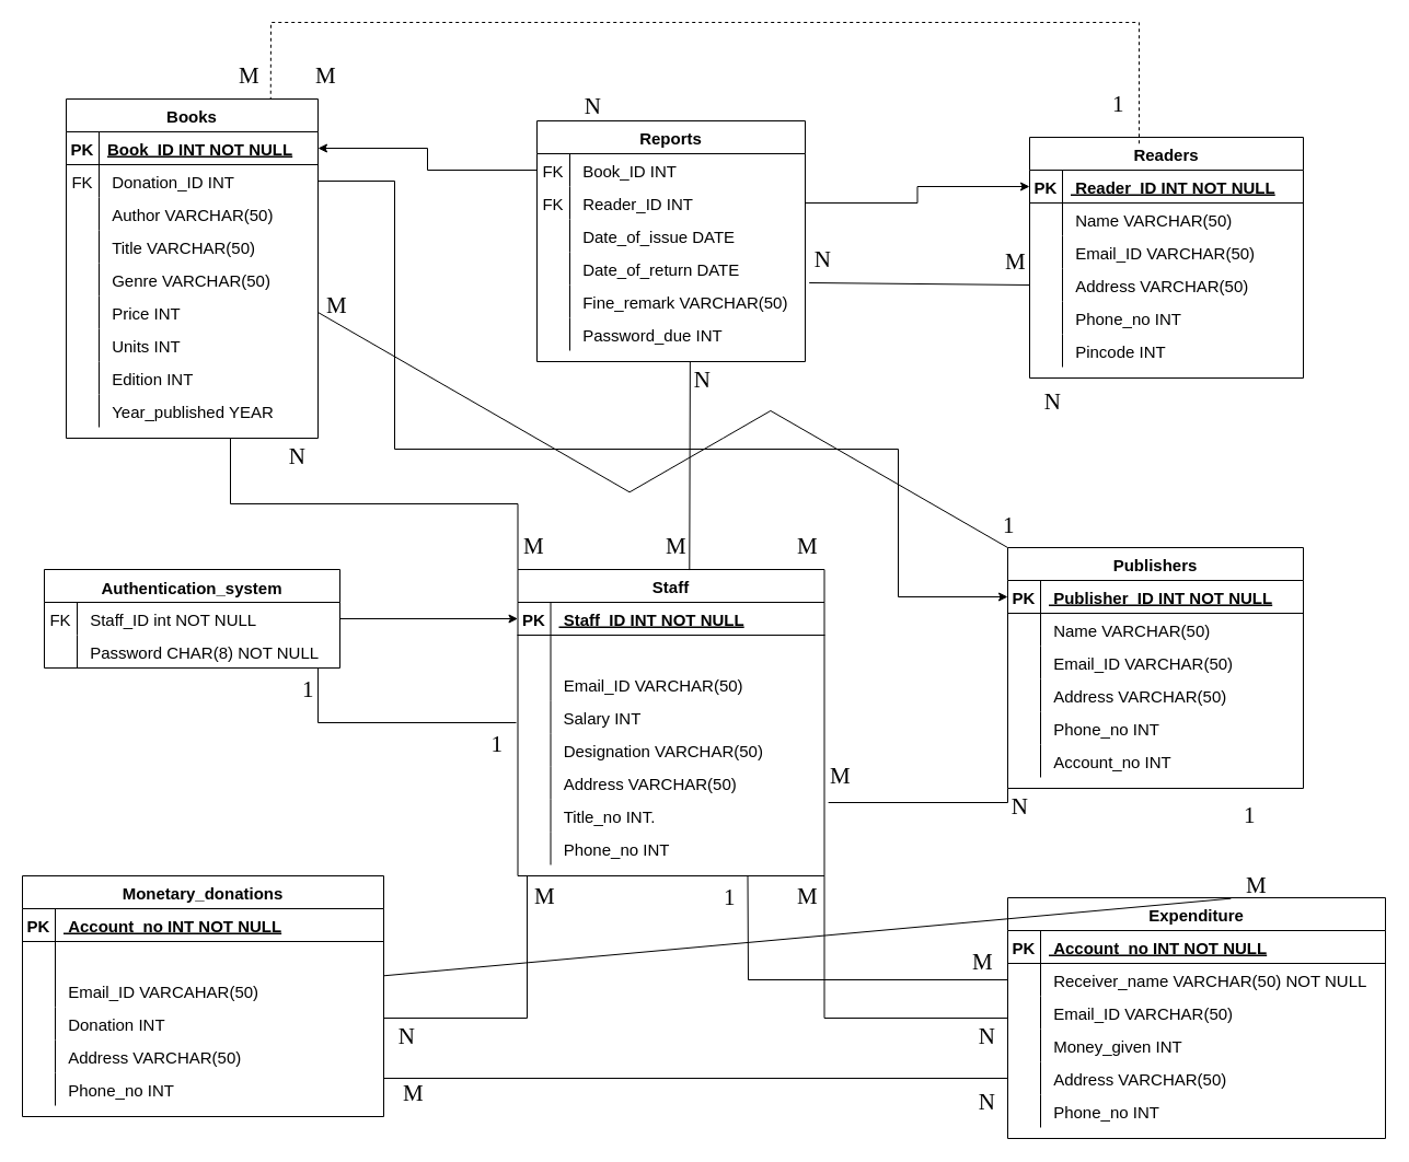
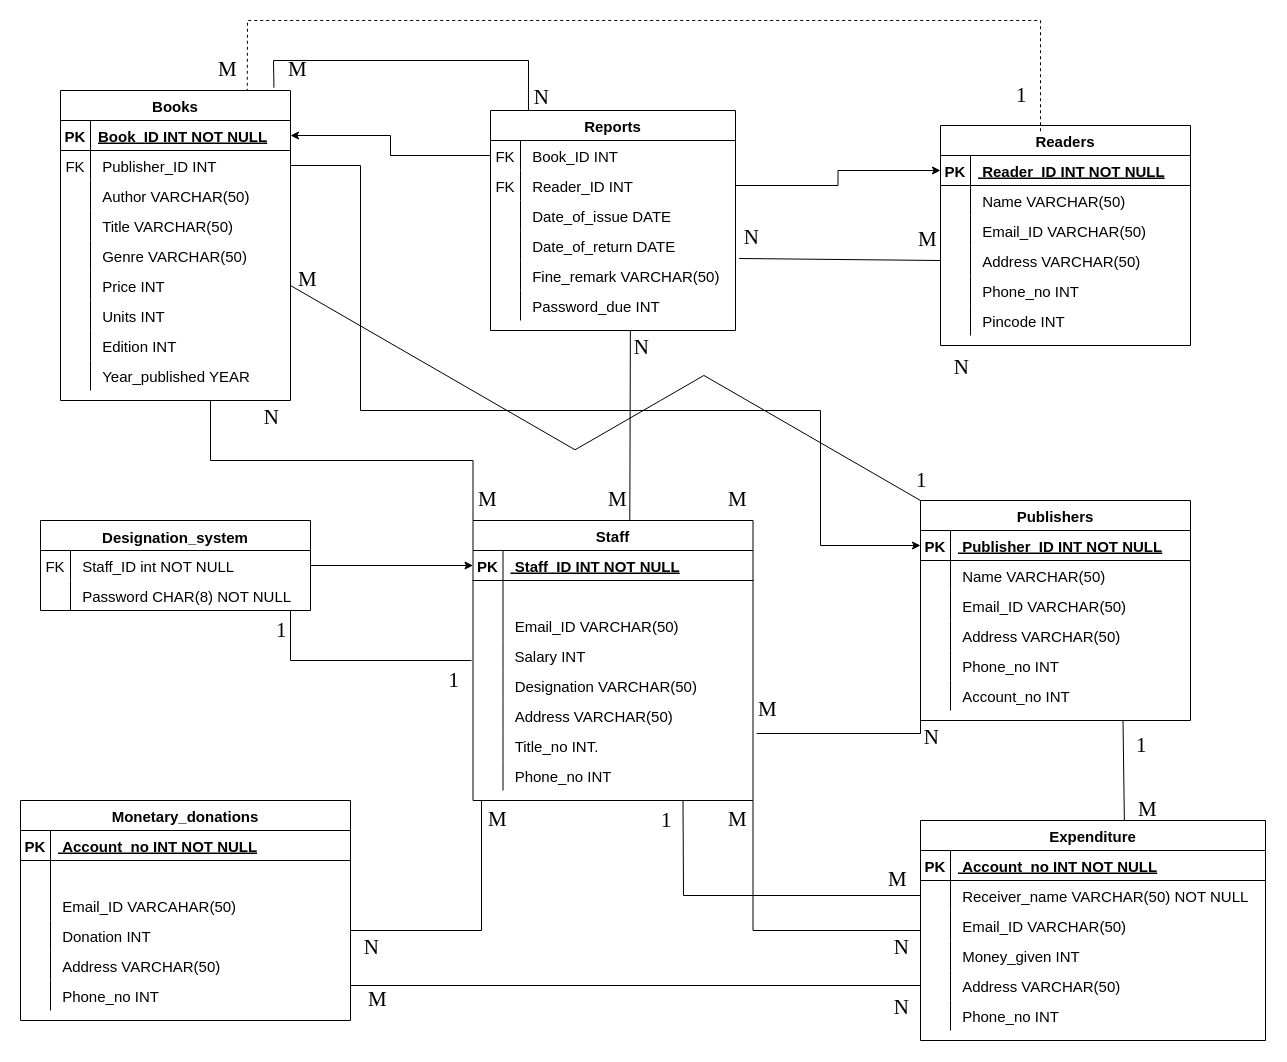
+ <mxCell id="182" value="" style="endArrow=none;html=1;rounded=0;fontSize=21;entryX=0.928;entryY=-0.009;entryDx=0;entryDy=0;entryPerimeter=0;exitX=0.155;exitY=0;exitDx=0;exitDy=0;exitPerimeter=0;" parent="1" source="54" target="26" edge="1"><mxGeometry relative="1" as="geometry"><mxPoint x="-40" y="420" as="sourcePoint" /><mxPoint x="-221.25" y="796.58" as="targetPoint" /><Array as="points"><mxPoint x="528" y="60" /><mxPoint x="273" y="60" /></Array></mxGeometry></mxCell>
- <mxCell id="32" value=" Donation_ID INT" style="shape=partialRectangle;connectable=0;fillColor=none;top=0;left=0;bottom=0;right=0;align=left;spacingLeft=6;fontStyle=0;overflow=hidden;fontSize=15;" parent="30" vertex="1"><mxGeometry x="30" width="200" height="30" as="geometry"><mxRectangle width="200" height="30" as="alternateBounds" /></mxGeometry></mxCell>
+ <mxCell id="32" value=" Publisher_ID INT" style="shape=partialRectangle;connectable=0;fillColor=none;top=0;left=0;bottom=0;right=0;align=left;spacingLeft=6;fontStyle=0;overflow=hidden;fontSize=15;" parent="30" vertex="1"><mxGeometry x="30" width="200" height="30" as="geometry"><mxRectangle width="200" height="30" as="alternateBounds" /></mxGeometry></mxCell>
- <mxCell id="92" value="Authentication_system" style="shape=table;startSize=30;container=1;collapsible=1;childLayout=tableLayout;fixedRows=1;rowLines=0;fontStyle=1;align=center;resizeLast=1;fontSize=15;spacingTop=1;spacingBottom=-1;spacing=16;" parent="1" vertex="1"><mxGeometry x="40" y="520" width="270" height="90" as="geometry" /></mxCell>
+ <mxCell id="92" value="Designation_system" style="shape=table;startSize=30;container=1;collapsible=1;childLayout=tableLayout;fixedRows=1;rowLines=0;fontStyle=1;align=center;resizeLast=1;fontSize=15;spacingTop=1;spacingBottom=-1;spacing=16;" parent="1" vertex="1"><mxGeometry x="40" y="520" width="270" height="90" as="geometry" /></mxCell>
- <mxCell id="194" value="" style="endArrow=none;html=1;rounded=0;exitX=0.591;exitY=0.003;exitDx=0;exitDy=0;exitPerimeter=0;" parent="1" source="136" target="126" edge="1"><mxGeometry width="50" height="50" relative="1" as="geometry"><mxPoint x="670" y="810" as="sourcePoint" /><mxPoint x="720" y="760" as="targetPoint" /></mxGeometry></mxCell>
+ <mxCell id="194" value="" style="endArrow=none;html=1;rounded=0;entryX=0.75;entryY=1;entryDx=0;entryDy=0;exitX=0.591;exitY=0.003;exitDx=0;exitDy=0;exitPerimeter=0;" parent="1" source="136" target="99" edge="1"><mxGeometry width="50" height="50" relative="1" as="geometry"><mxPoint x="670" y="810" as="sourcePoint" /><mxPoint x="720" y="760" as="targetPoint" /></mxGeometry></mxCell>
